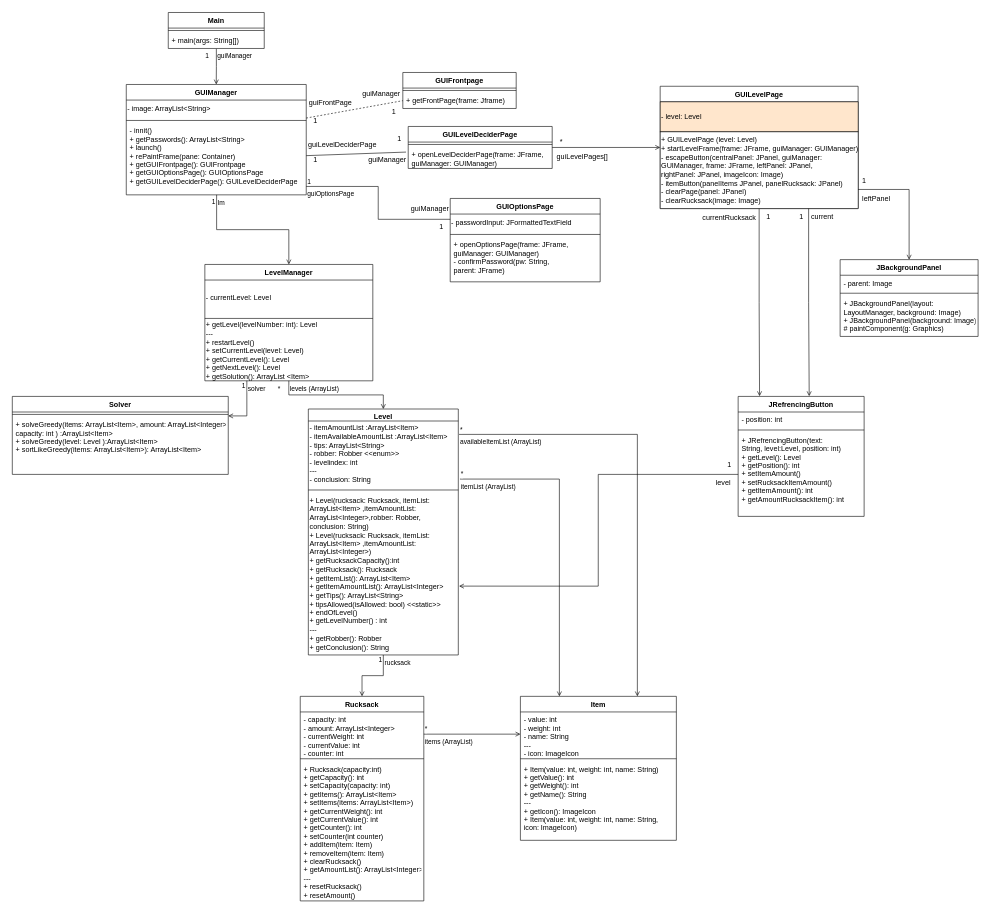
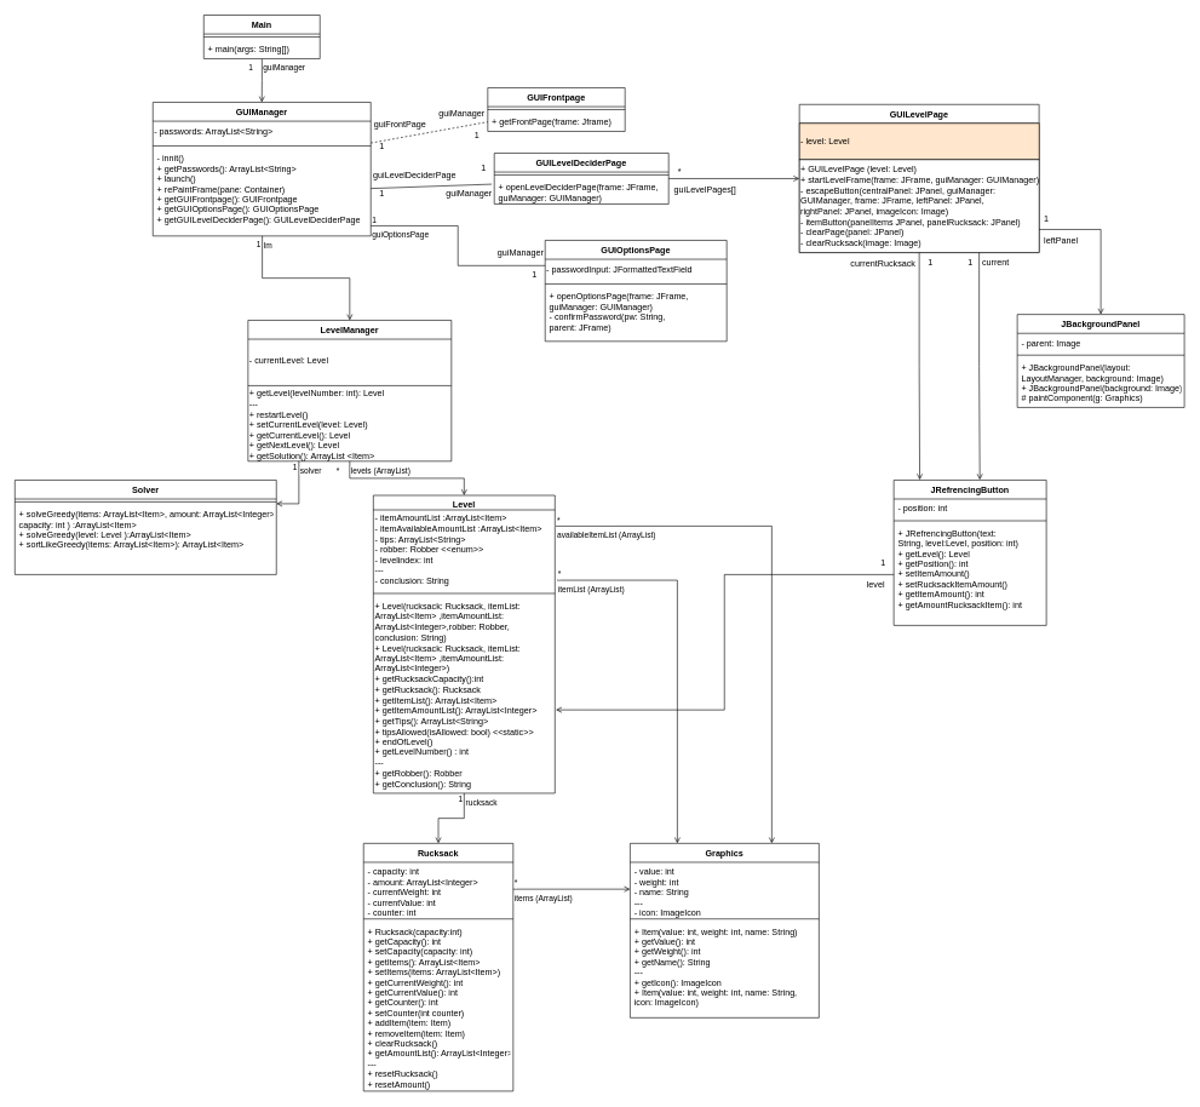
- <mxCell id="6" value="- image: ArrayList&amp;lt;String&amp;gt;&lt;br&gt;" style="text;html=1;strokeColor=none;fillColor=none;align=left;verticalAlign=middle;whiteSpace=wrap;rounded=0;" parent="5" vertex="1"><mxGeometry y="26" width="300" height="30" as="geometry" /></mxCell>
+ <mxCell id="6" value="- passwords: ArrayList&amp;lt;String&amp;gt;&lt;br&gt;" style="text;html=1;strokeColor=none;fillColor=none;align=left;verticalAlign=middle;whiteSpace=wrap;rounded=0;" parent="5" vertex="1"><mxGeometry y="26" width="300" height="30" as="geometry" /></mxCell>
- <mxCell id="34" value="Item" style="swimlane;fontStyle=1;align=center;verticalAlign=top;childLayout=stackLayout;horizontal=1;startSize=26;horizontalStack=0;resizeParent=1;resizeParentMax=0;resizeLast=0;collapsible=1;marginBottom=0;" parent="1" vertex="1"><mxGeometry x="867" y="1160" width="260" height="240" as="geometry" /></mxCell>
+ <mxCell id="34" value="Graphics" style="swimlane;fontStyle=1;align=center;verticalAlign=top;childLayout=stackLayout;horizontal=1;startSize=26;horizontalStack=0;resizeParent=1;resizeParentMax=0;resizeLast=0;collapsible=1;marginBottom=0;" parent="1" vertex="1"><mxGeometry x="867" y="1160" width="260" height="240" as="geometry" /></mxCell>
